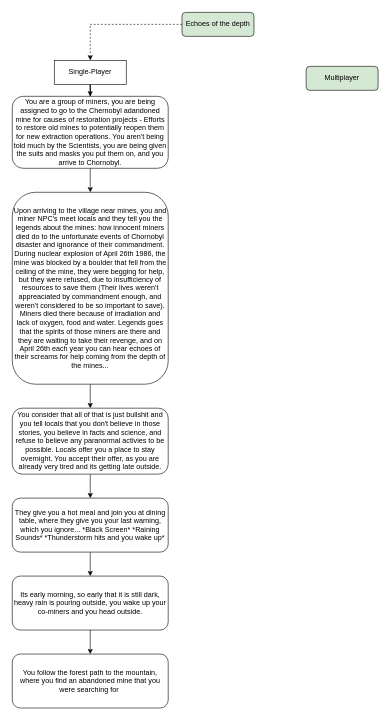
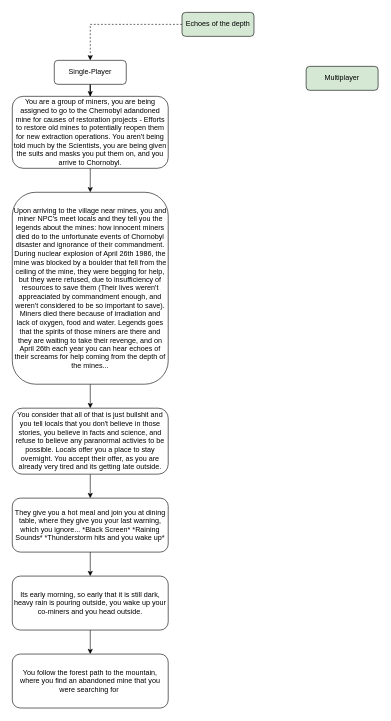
- <mxCell id="5" value="Single-Player" style="whiteSpace=wrap;html=1;fontSize=12;glass=0;strokeWidth=1;shadow=0;rounded=0;" vertex="1" parent="1"><mxGeometry x="90" y="100" width="120" height="40" as="geometry" /></mxCell>
+ <mxCell id="5" value="Single-Player" style="rounded=1;whiteSpace=wrap;html=1;fontSize=12;glass=0;strokeWidth=1;shadow=0;" vertex="1" parent="1"><mxGeometry x="90" y="100" width="120" height="40" as="geometry" /></mxCell>
